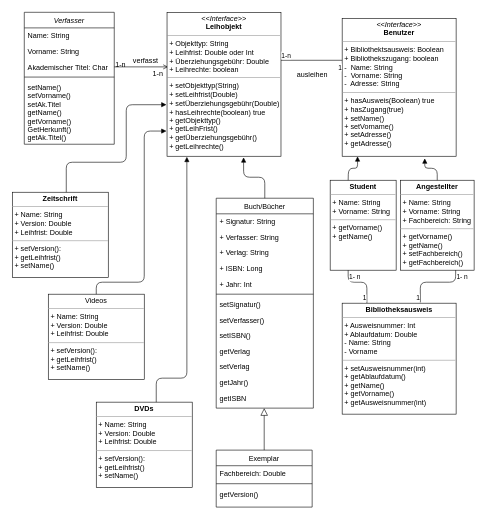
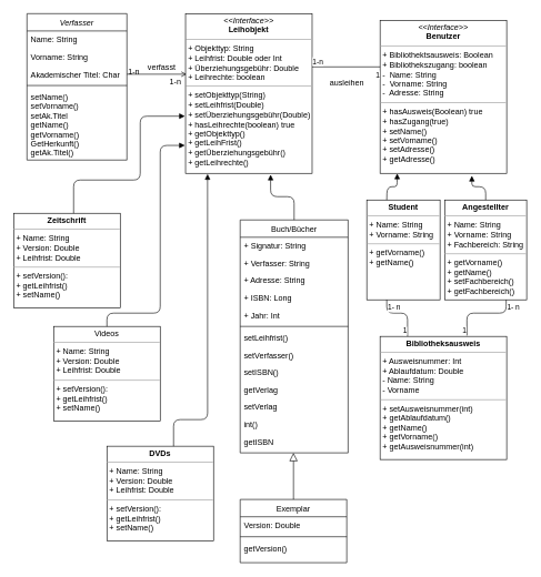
- <mxCell id="16" value="+ Verlag: String" style="text;align=left;verticalAlign=top;spacingLeft=4;spacingRight=4;overflow=hidden;rotatable=0;points=[[0,0.5],[1,0.5]];portConstraint=eastwest;rounded=0;shadow=0;html=0;" parent="13" vertex="1"><mxGeometry y="78" width="162" height="26" as="geometry" /></mxCell>
+ <mxCell id="16" value="+ Adresse: String" style="text;align=left;verticalAlign=top;spacingLeft=4;spacingRight=4;overflow=hidden;rotatable=0;points=[[0,0.5],[1,0.5]];portConstraint=eastwest;rounded=0;shadow=0;html=0;" parent="13" vertex="1"><mxGeometry y="78" width="162" height="26" as="geometry" /></mxCell>
- <mxCell id="20" value="setSignatur()" style="text;align=left;verticalAlign=top;spacingLeft=4;spacingRight=4;overflow=hidden;rotatable=0;points=[[0,0.5],[1,0.5]];portConstraint=eastwest;" parent="13" vertex="1"><mxGeometry y="164" width="162" height="26" as="geometry" /></mxCell>
+ <mxCell id="20" value="setLeihfrist()" style="text;align=left;verticalAlign=top;spacingLeft=4;spacingRight=4;overflow=hidden;rotatable=0;points=[[0,0.5],[1,0.5]];portConstraint=eastwest;" parent="13" vertex="1"><mxGeometry y="164" width="162" height="26" as="geometry" /></mxCell>
- <mxCell id="25" value="getJahr()" style="text;align=left;verticalAlign=top;spacingLeft=4;spacingRight=4;overflow=hidden;rotatable=0;points=[[0,0.5],[1,0.5]];portConstraint=eastwest;" vertex="1" parent="13"><mxGeometry y="294" width="162" height="26" as="geometry" /></mxCell>
+ <mxCell id="25" value="int()" style="text;align=left;verticalAlign=top;spacingLeft=4;spacingRight=4;overflow=hidden;rotatable=0;points=[[0,0.5],[1,0.5]];portConstraint=eastwest;" vertex="1" parent="13"><mxGeometry y="294" width="162" height="26" as="geometry" /></mxCell>
- <mxCell id="9" value="Fachbereich: Double" style="text;align=left;verticalAlign=top;spacingLeft=4;spacingRight=4;overflow=hidden;rotatable=0;points=[[0,0.5],[1,0.5]];portConstraint=eastwest;" parent="8" vertex="1"><mxGeometry y="26" width="160" height="26" as="geometry" /></mxCell>
+ <mxCell id="9" value="Version: Double" style="text;align=left;verticalAlign=top;spacingLeft=4;spacingRight=4;overflow=hidden;rotatable=0;points=[[0,0.5],[1,0.5]];portConstraint=eastwest;" parent="8" vertex="1"><mxGeometry y="26" width="160" height="26" as="geometry" /></mxCell>
